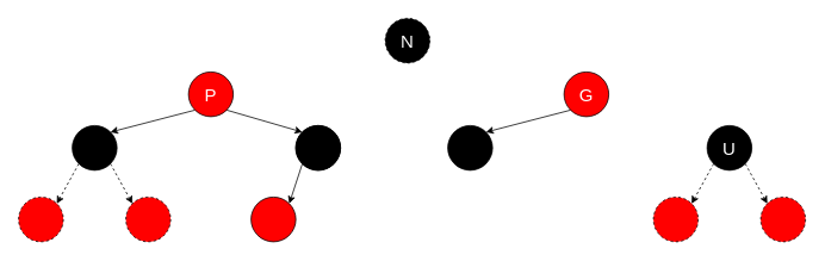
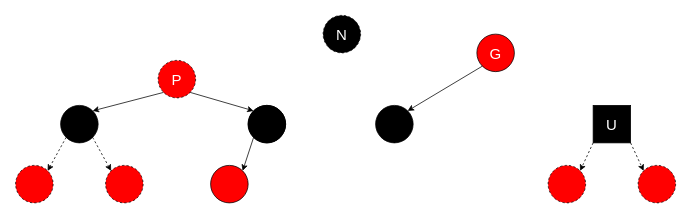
- <mxCell id="9" value="&lt;font color=&quot;#ffffff&quot; style=&quot;font-size: 20px;&quot;&gt;P&lt;/font&gt;" style="ellipse;whiteSpace=wrap;html=1;aspect=fixed;fillColor=#FF0000;" parent="1" vertex="1"><mxGeometry x="210" y="80" width="50" height="50" as="geometry" /></mxCell>
+ <mxCell id="9" value="&lt;font color=&quot;#ffffff&quot; style=&quot;font-size: 20px;&quot;&gt;P&lt;/font&gt;" style="ellipse;whiteSpace=wrap;html=1;aspect=fixed;fillColor=#FF0000;dashed=1;" parent="1" vertex="1"><mxGeometry x="210" y="80" width="50" height="50" as="geometry" /></mxCell>
- <mxCell id="16" value="&lt;font style=&quot;font-size: 20px;&quot; color=&quot;#ffffff&quot;&gt;G&lt;/font&gt;" style="ellipse;whiteSpace=wrap;html=1;aspect=fixed;fillColor=#FF0000;" parent="1" vertex="1"><mxGeometry x="630" y="80" width="50" height="50" as="geometry" /></mxCell>
+ <mxCell id="16" value="&lt;font style=&quot;font-size: 20px;&quot; color=&quot;#ffffff&quot;&gt;G&lt;/font&gt;" style="ellipse;whiteSpace=wrap;html=1;aspect=fixed;fillColor=#FF0000;" parent="1" vertex="1"><mxGeometry x="635" y="45" width="50" height="50" as="geometry" /></mxCell>
- <mxCell id="19" value="&lt;font color=&quot;#ffffff&quot; style=&quot;font-size: 20px;&quot;&gt;U&lt;/font&gt;" style="ellipse;whiteSpace=wrap;html=1;aspect=fixed;fillColor=#000000;" parent="1" vertex="1"><mxGeometry x="790" y="140" width="50" height="50" as="geometry" /></mxCell>
+ <mxCell id="19" value="&lt;font color=&quot;#ffffff&quot; style=&quot;font-size: 20px;&quot;&gt;U&lt;/font&gt;" style="whiteSpace=wrap;html=1;aspect=fixed;fillColor=#000000;rounded=0;" parent="1" vertex="1"><mxGeometry x="790" y="140" width="50" height="50" as="geometry" /></mxCell>
